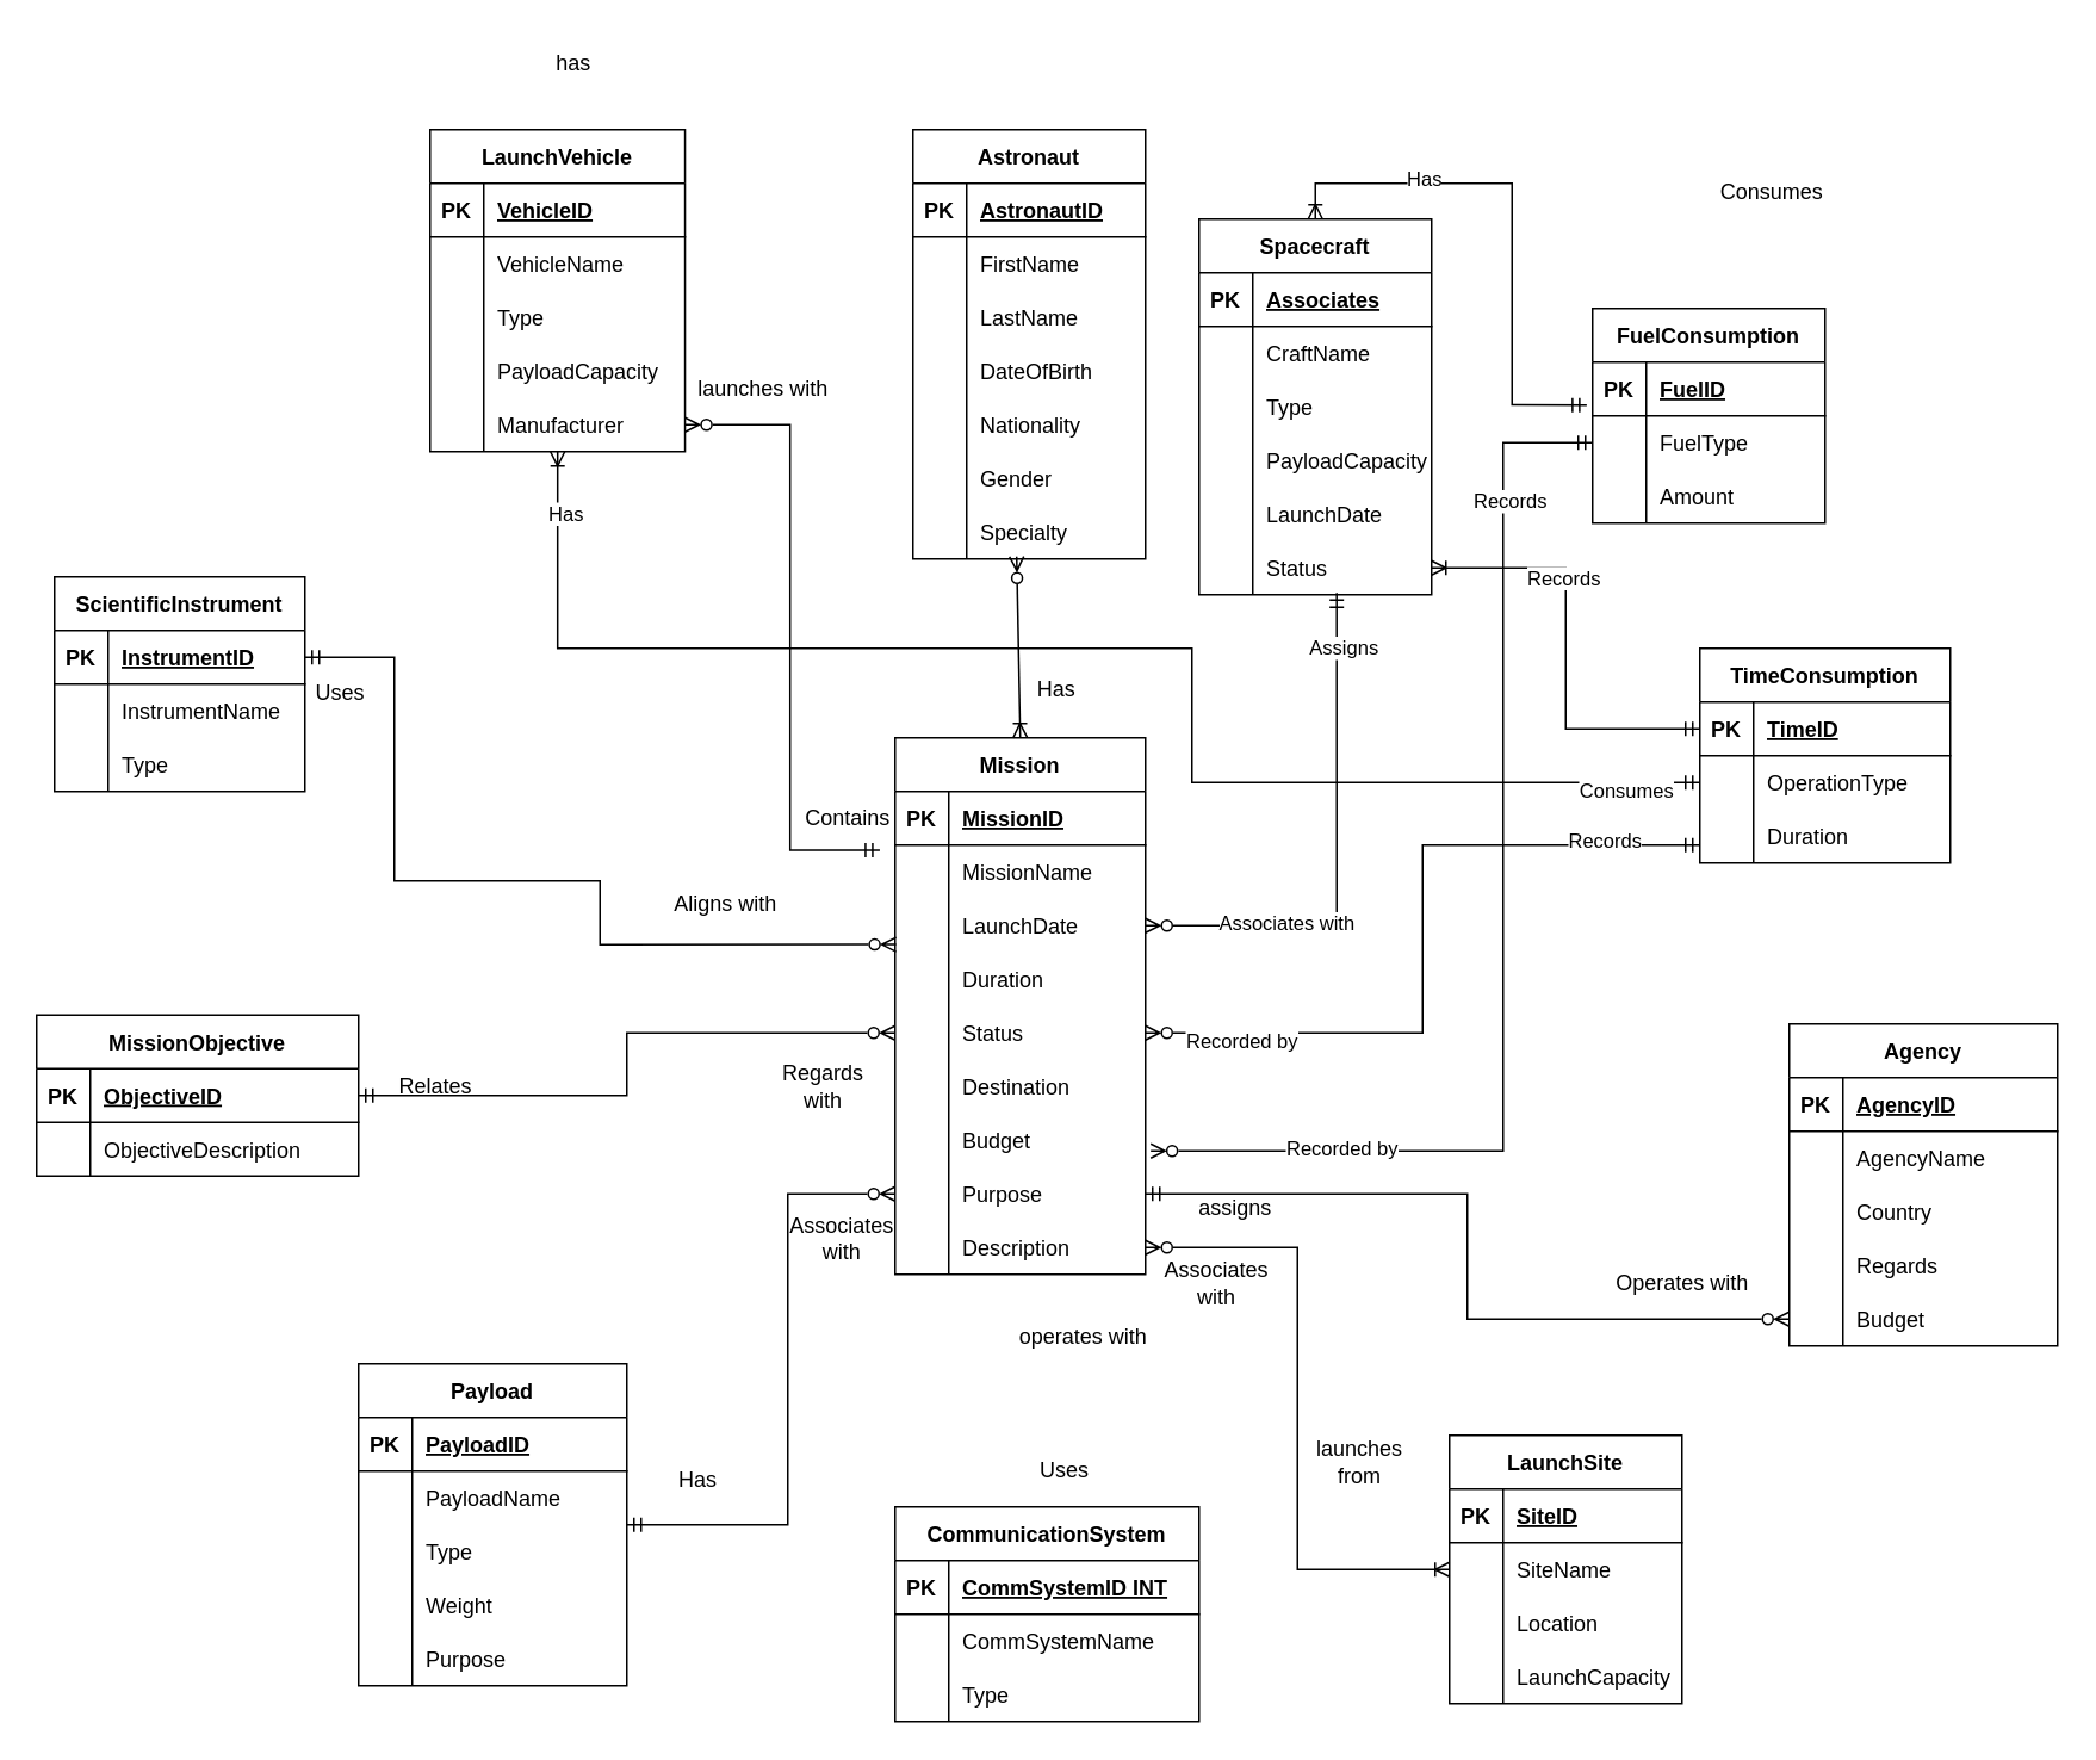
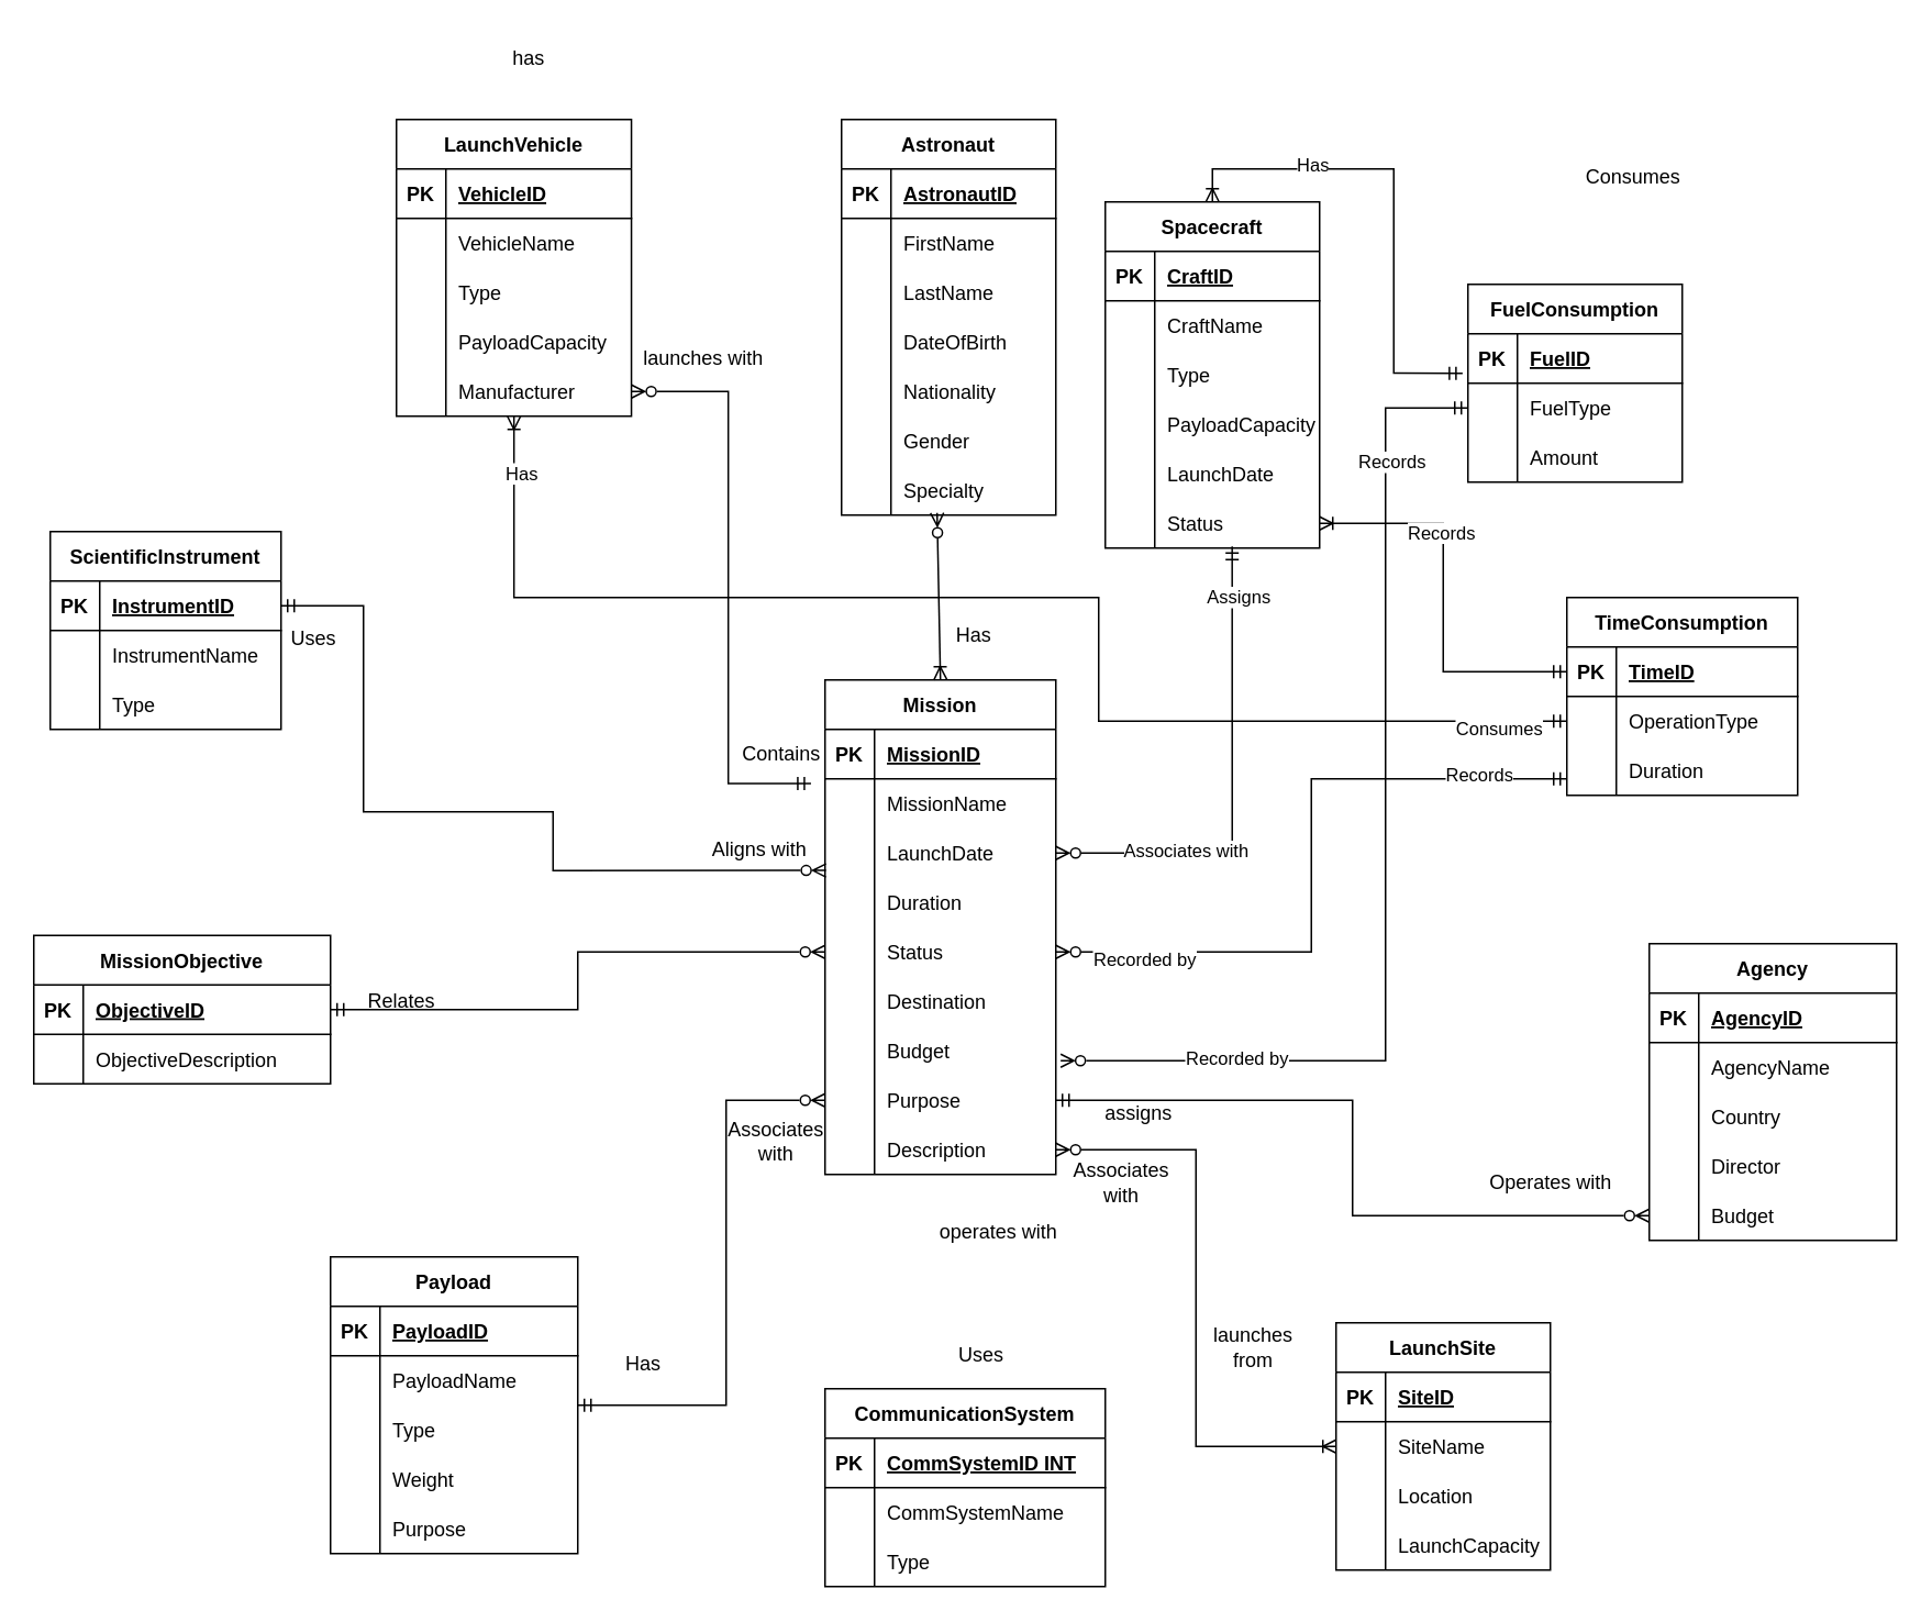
- <mxCell id="43" value="Associates" style="shape=partialRectangle;overflow=hidden;connectable=0;fillColor=none;align=left;strokeColor=inherit;top=0;left=0;bottom=0;right=0;spacingLeft=6;fontStyle=5;" parent="41" vertex="1"><mxGeometry x="30" width="100" height="30" as="geometry"><mxRectangle width="100" height="30" as="alternateBounds" /></mxGeometry></mxCell>
+ <mxCell id="43" value="CraftID" style="shape=partialRectangle;overflow=hidden;connectable=0;fillColor=none;align=left;strokeColor=inherit;top=0;left=0;bottom=0;right=0;spacingLeft=6;fontStyle=5;" parent="41" vertex="1"><mxGeometry x="30" width="100" height="30" as="geometry"><mxRectangle width="100" height="30" as="alternateBounds" /></mxGeometry></mxCell>
- <mxCell id="210" value="Aligns with" style="text;html=1;align=center;verticalAlign=middle;resizable=0;points=[];autosize=1;strokeColor=none;fillColor=none;" vertex="1" parent="1"><mxGeometry x="365" y="490" width="80" height="30" as="geometry" /></mxCell>
+ <mxCell id="210" value="Aligns with" style="text;html=1;align=center;verticalAlign=middle;resizable=0;points=[];autosize=1;strokeColor=none;fillColor=none;" vertex="1" parent="1"><mxGeometry x="420" y="500" width="80" height="30" as="geometry" /></mxCell>
- <mxCell id="208" value="Regards with" style="text;html=1;strokeColor=none;fillColor=none;align=center;verticalAlign=middle;whiteSpace=wrap;rounded=0;" vertex="1" parent="1"><mxGeometry x="430" y="592" width="60" height="30" as="geometry" /></mxCell>
- <mxCell id="148" value="Regards" style="shape=partialRectangle;overflow=hidden;connectable=0;fillColor=none;align=left;strokeColor=inherit;top=0;left=0;bottom=0;right=0;spacingLeft=6;" parent="146" vertex="1"><mxGeometry x="30" width="120" height="30" as="geometry"><mxRectangle width="120" height="30" as="alternateBounds" /></mxGeometry></mxCell>
+ <mxCell id="148" value="Director" style="shape=partialRectangle;overflow=hidden;connectable=0;fillColor=none;align=left;strokeColor=inherit;top=0;left=0;bottom=0;right=0;spacingLeft=6;" parent="146" vertex="1"><mxGeometry x="30" width="120" height="30" as="geometry"><mxRectangle width="120" height="30" as="alternateBounds" /></mxGeometry></mxCell>
